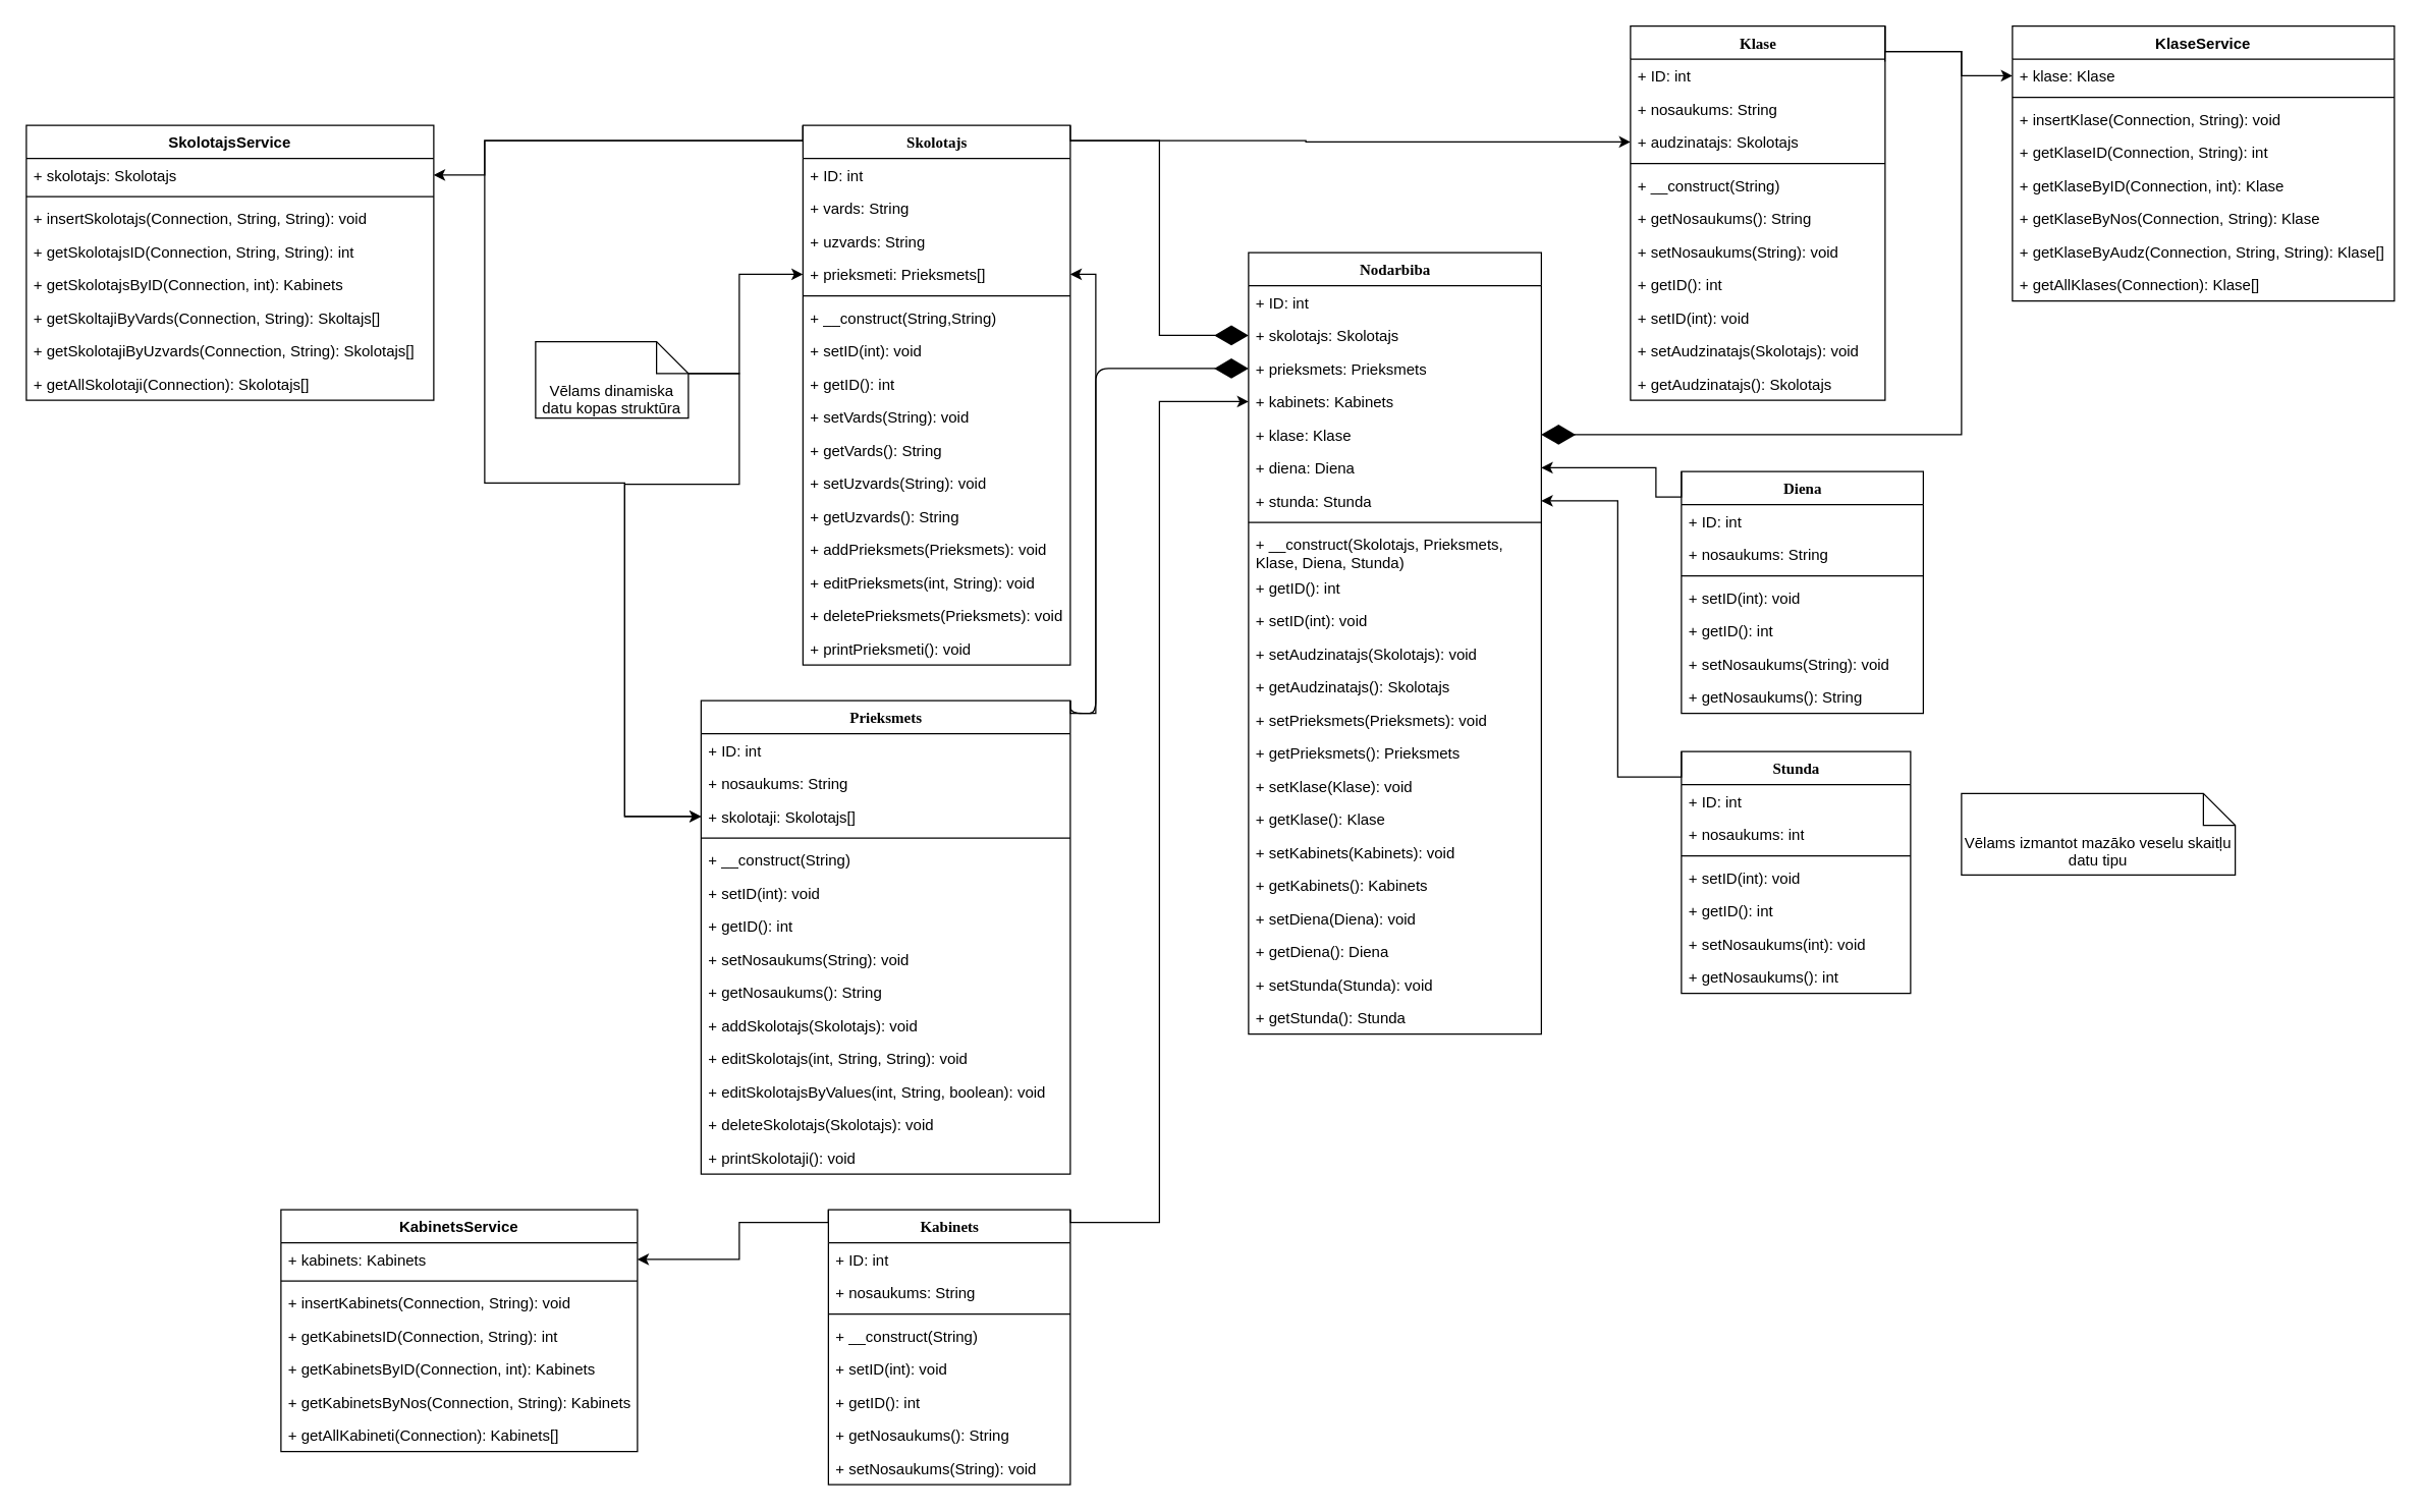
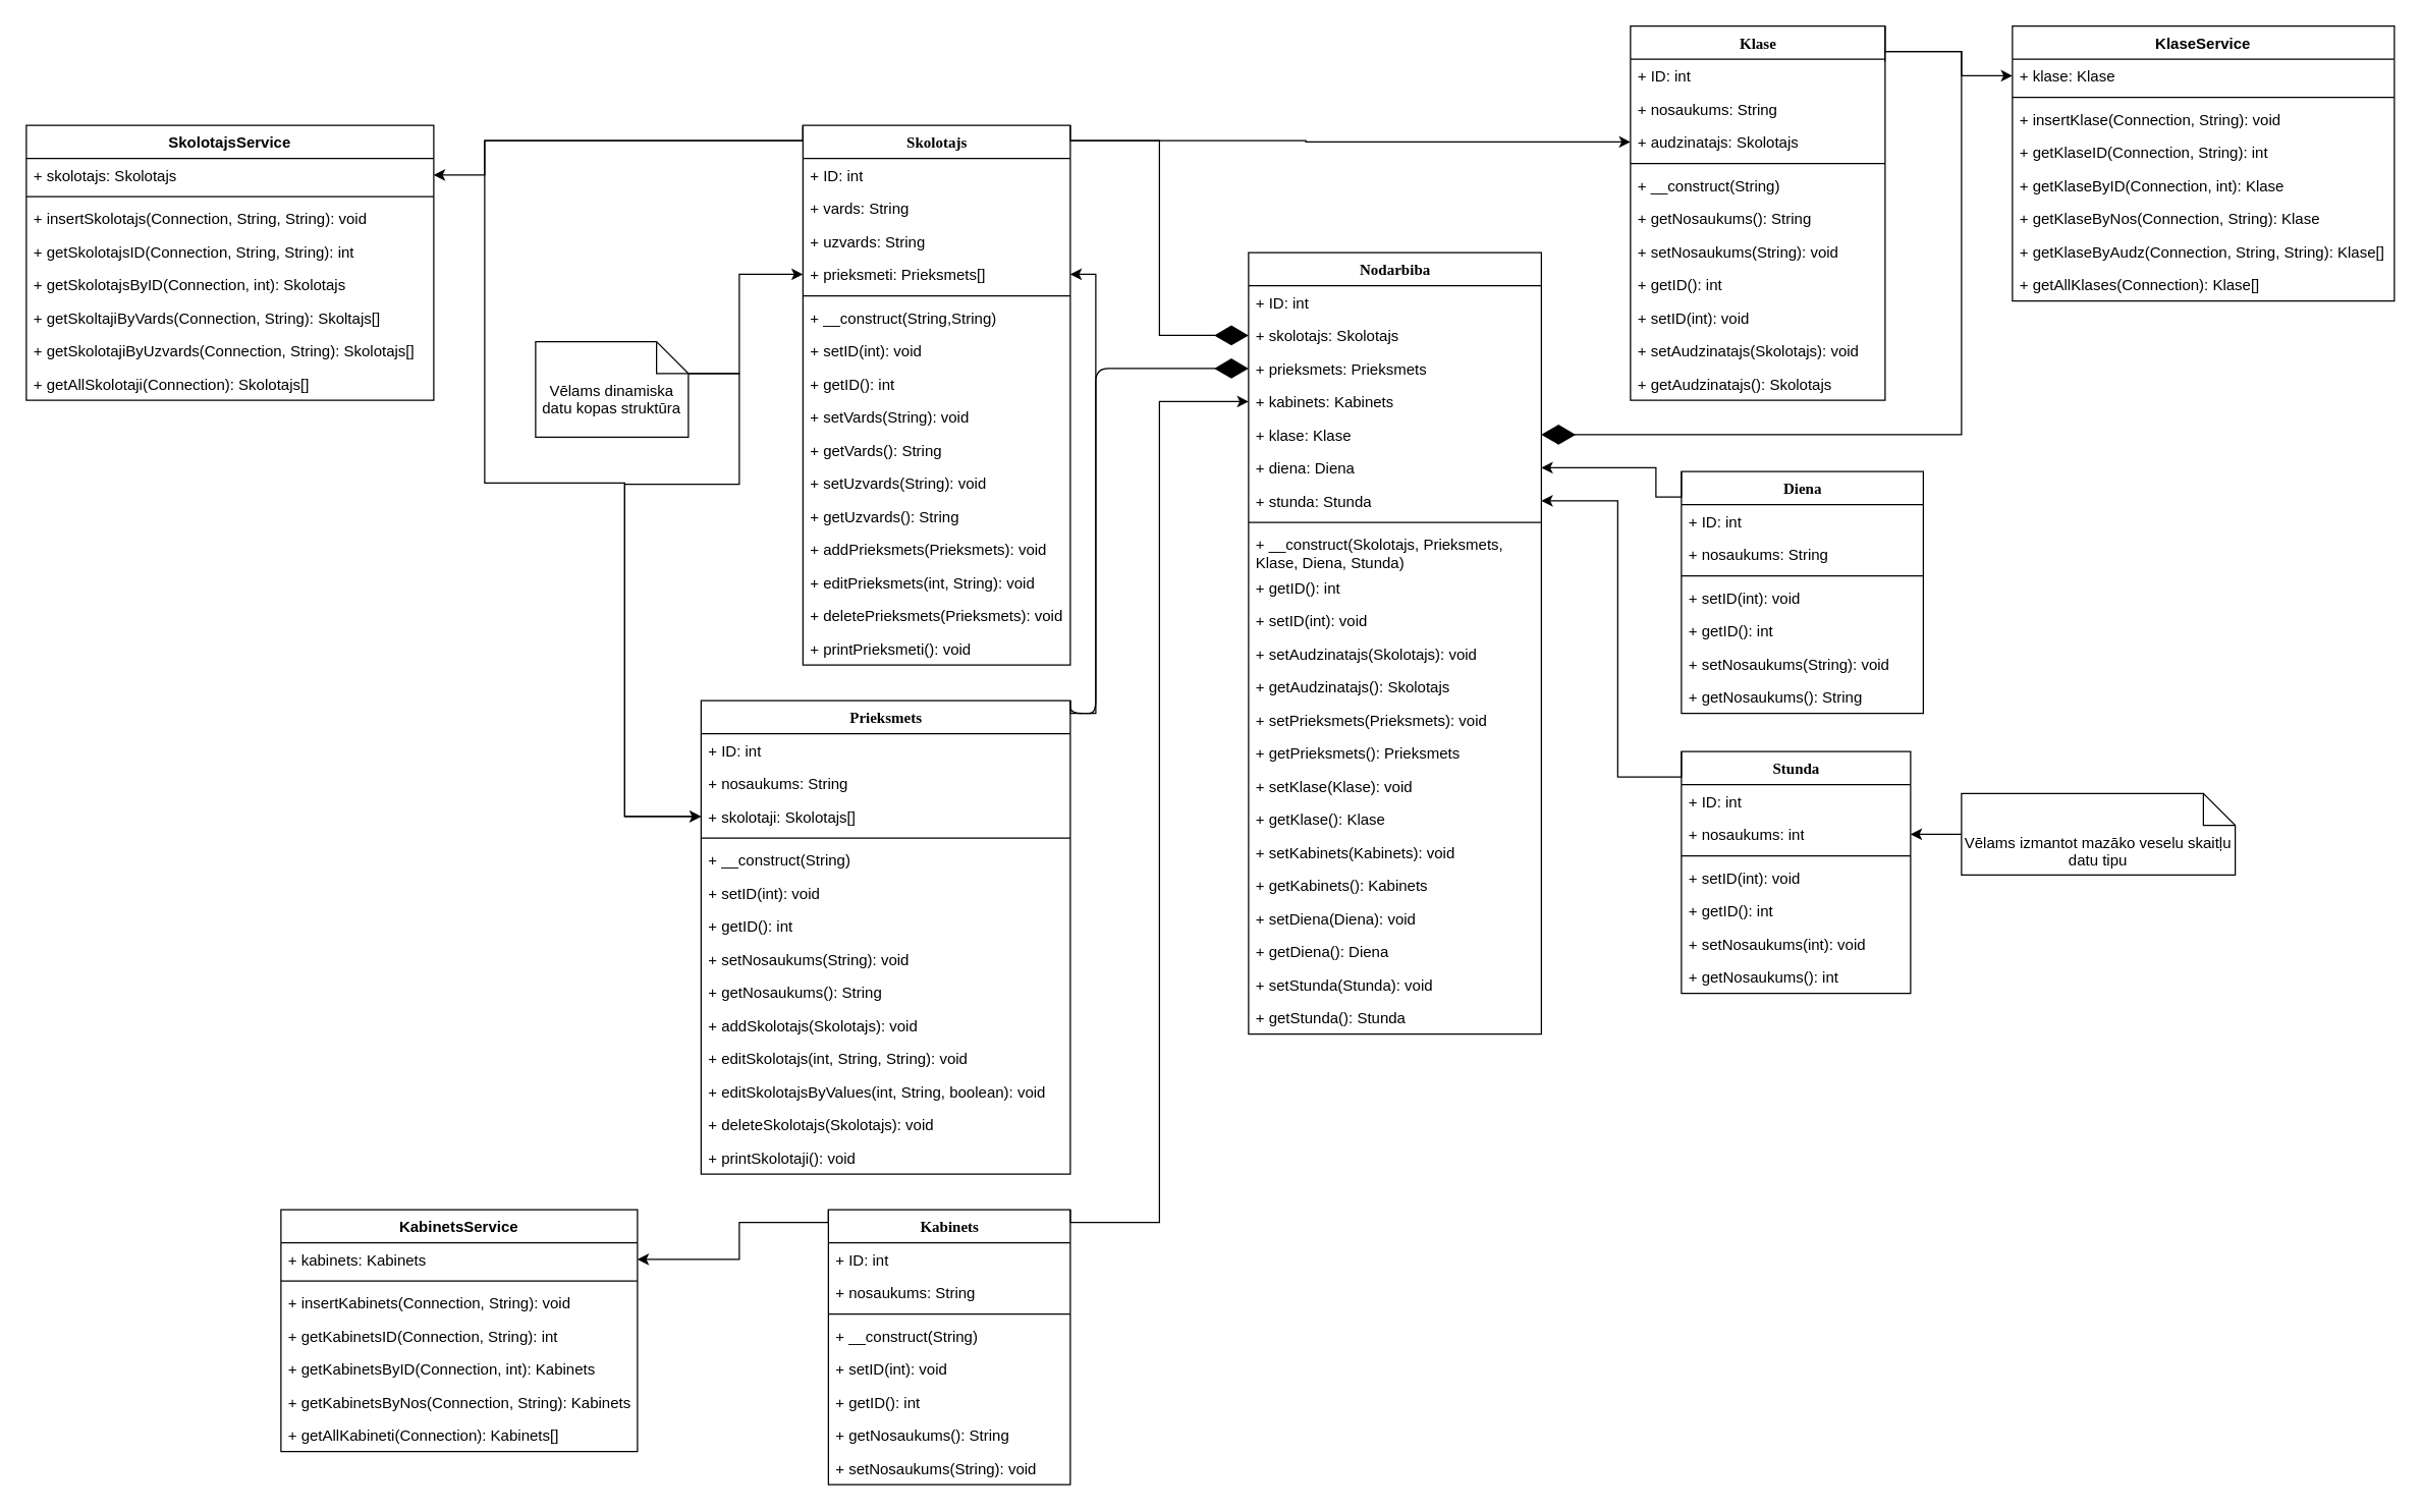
- <mxCell id="117" value="+ getSkolotajsByID(Connection, int): Kabinets" style="text;strokeColor=none;fillColor=none;align=left;verticalAlign=top;spacingLeft=4;spacingRight=4;overflow=hidden;rotatable=0;points=[[0,0.5],[1,0.5]];portConstraint=eastwest;" vertex="1" parent="112"><mxGeometry y="112" width="320" height="26" as="geometry" /></mxCell>
+ <mxCell id="117" value="+ getSkolotajsByID(Connection, int): Skolotajs" style="text;strokeColor=none;fillColor=none;align=left;verticalAlign=top;spacingLeft=4;spacingRight=4;overflow=hidden;rotatable=0;points=[[0,0.5],[1,0.5]];portConstraint=eastwest;" vertex="1" parent="112"><mxGeometry y="112" width="320" height="26" as="geometry" /></mxCell>
- <mxCell id="50" value="Vēlams dinamiska datu kopas struktūra" style="shape=note2;boundedLbl=1;whiteSpace=wrap;html=1;size=25;verticalAlign=top;align=center;" parent="1" vertex="1"><mxGeometry x="420" y="268" width="120" height="60" as="geometry" /></mxCell>
+ <mxCell id="50" value="Vēlams dinamiska datu kopas struktūra" style="shape=note2;boundedLbl=1;whiteSpace=wrap;html=1;size=25;verticalAlign=top;align=center;" parent="1" vertex="1"><mxGeometry x="420" y="268" width="120" height="75" as="geometry" /></mxCell>
+ <mxCell id="82" style="edgeStyle=orthogonalEdgeStyle;rounded=0;orthogonalLoop=1;jettySize=auto;html=1;exitX=0;exitY=0.5;exitDx=0;exitDy=0;exitPerimeter=0;entryX=1;entryY=0.5;entryDx=0;entryDy=0;" parent="1" source="83" target="76" edge="1"><mxGeometry relative="1" as="geometry" /></mxCell>
